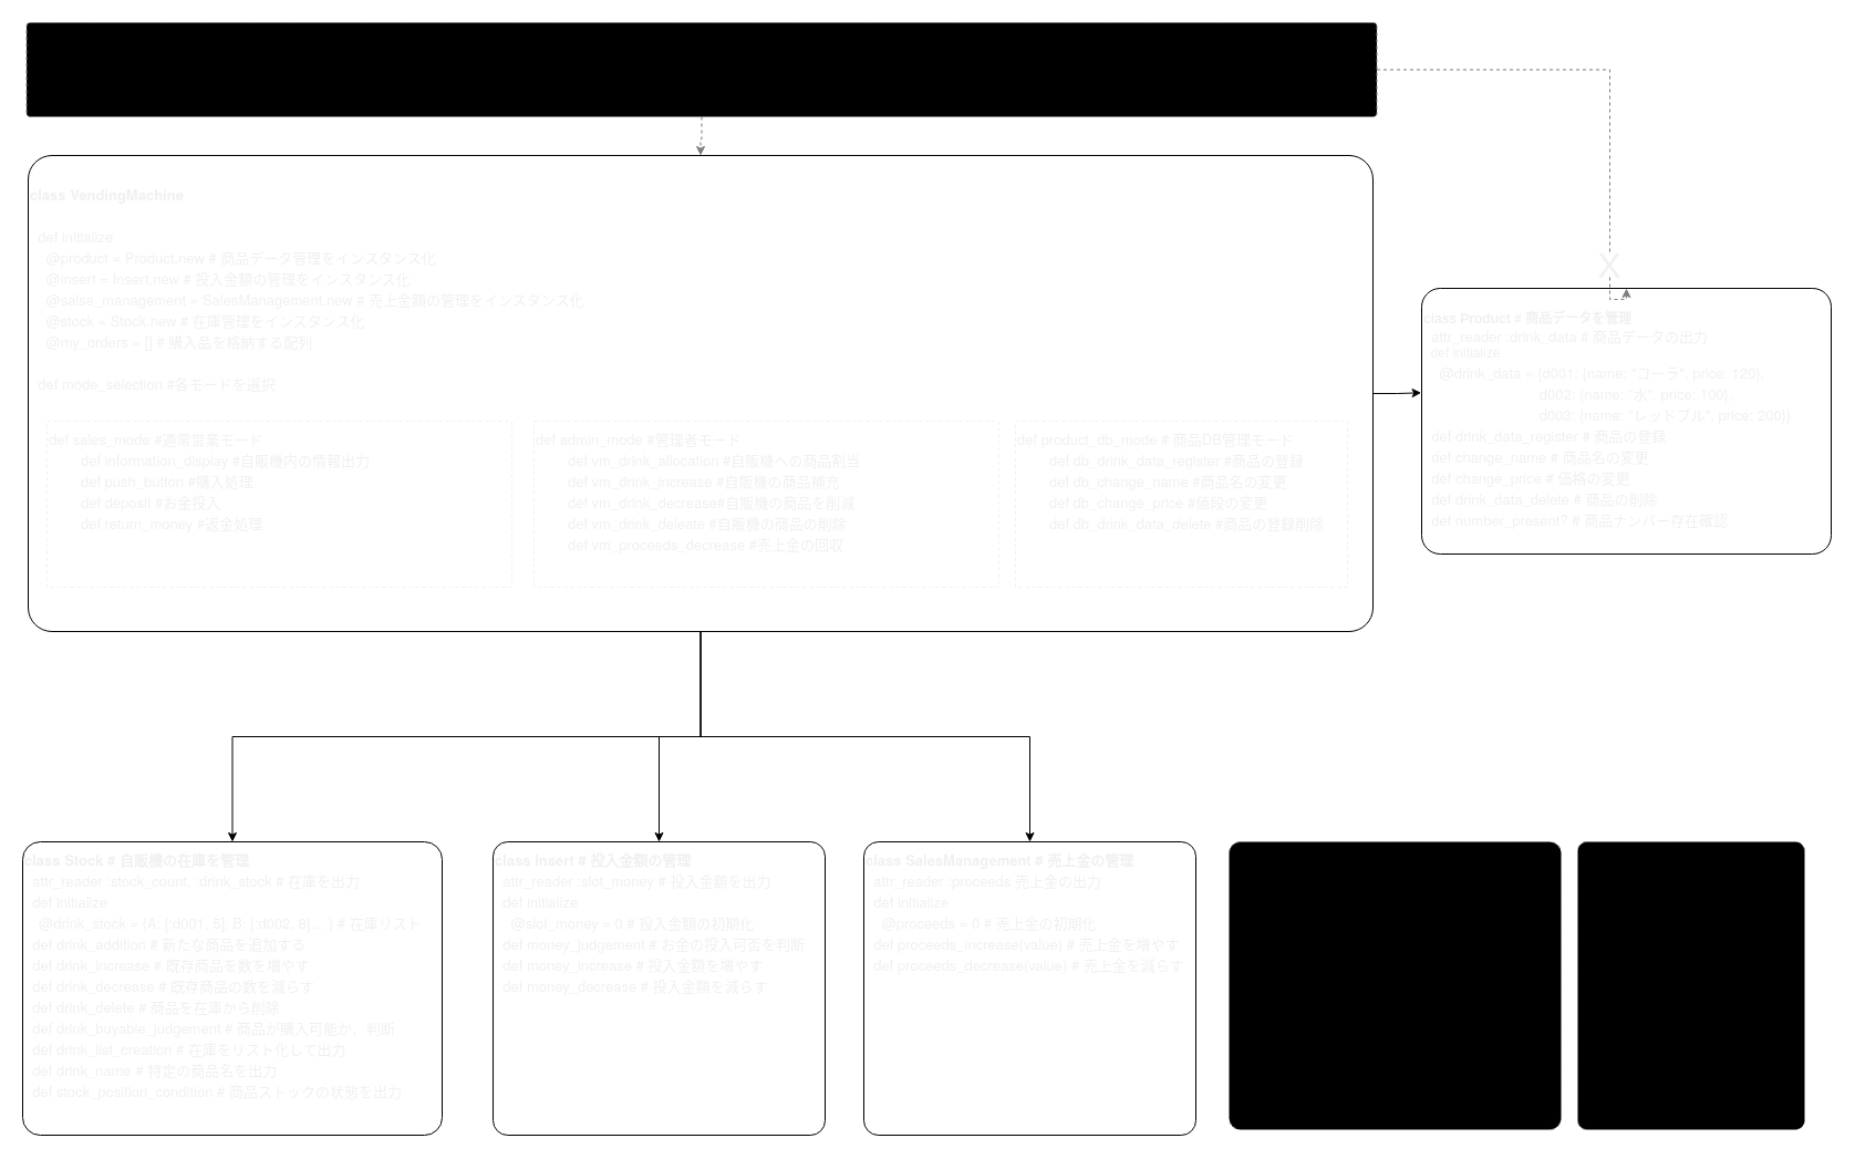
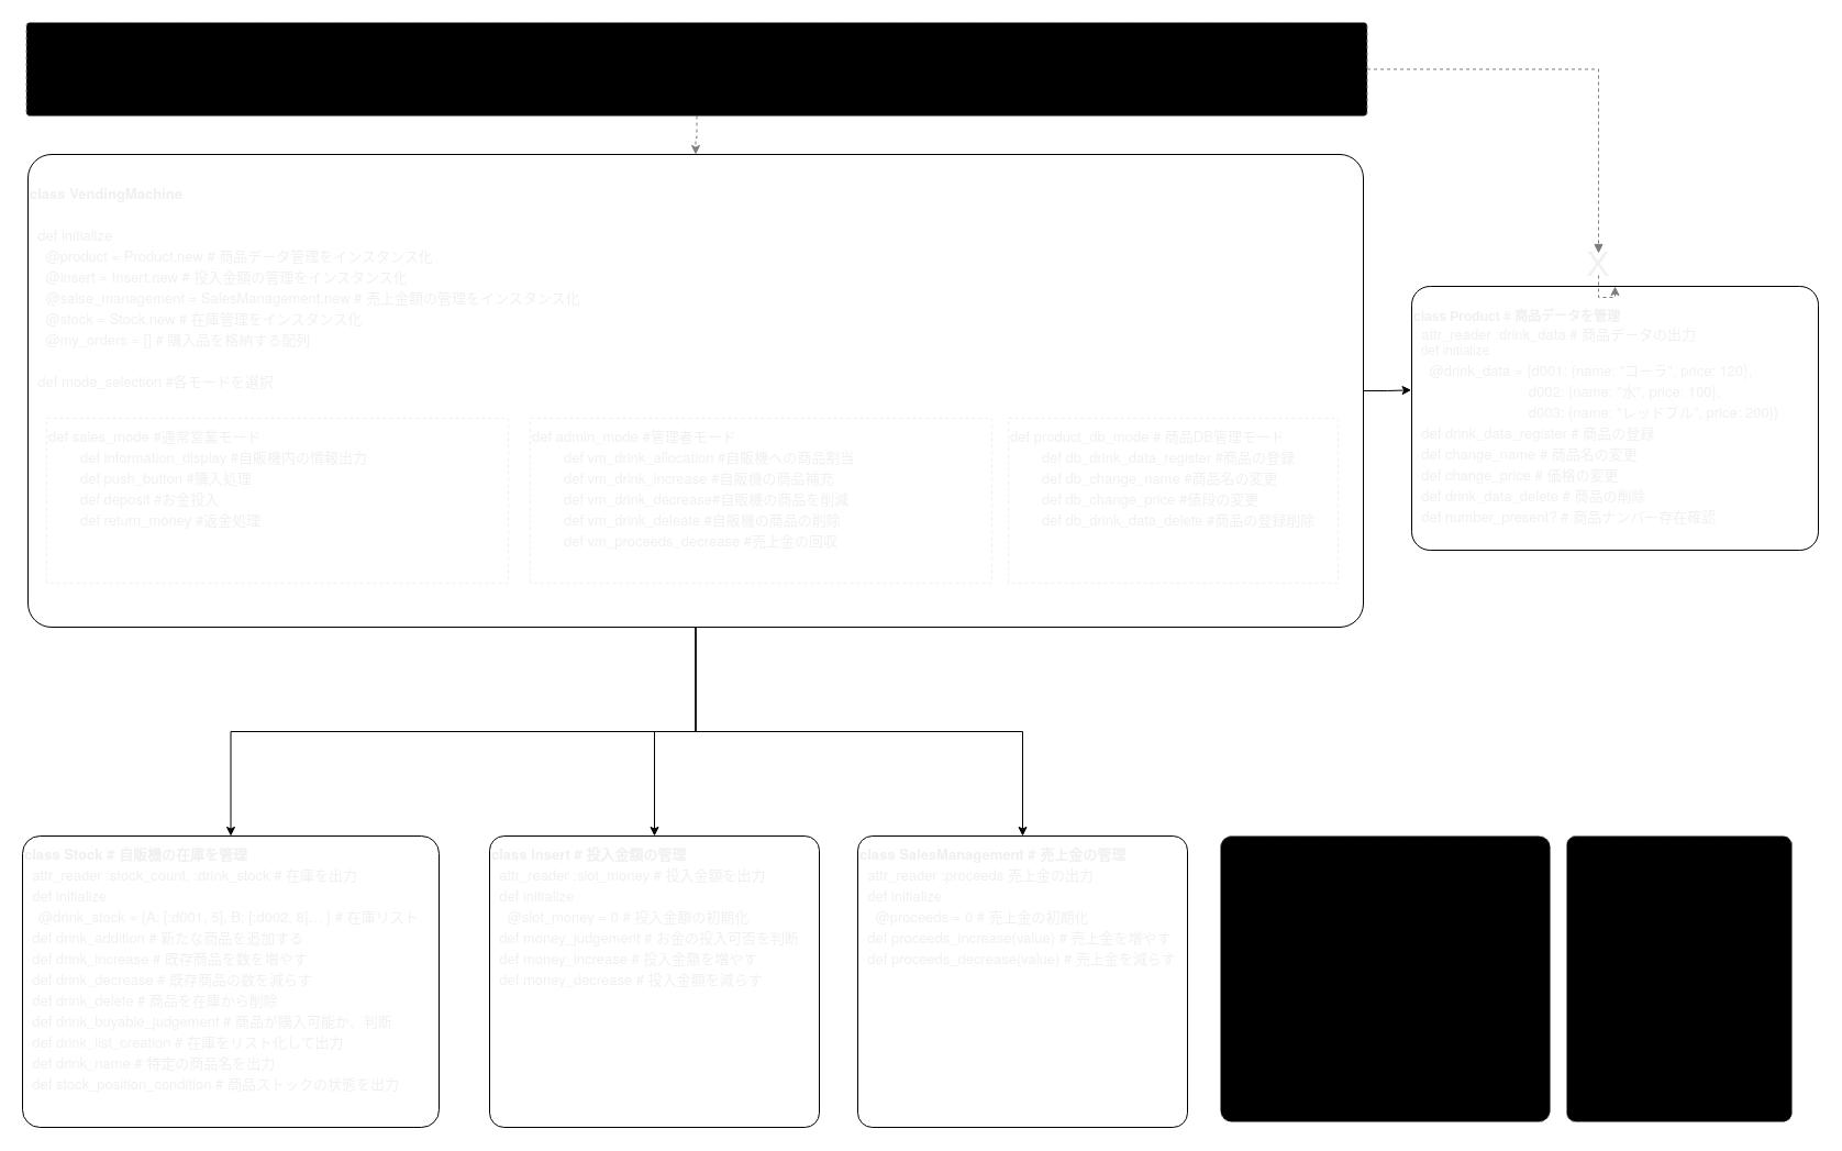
- <mxCell id="20" value="" style="edgeStyle=orthogonalEdgeStyle;orthogonalLoop=1;jettySize=auto;html=1;entryX=0.5;entryY=0;entryDx=0;entryDy=0;fontColor=#F0F0F0;dashed=1;endArrow=none;strokeColor=#7D7D7D;rounded=0;" parent="1" source="18" target="19" edge="1"><mxGeometry relative="1" as="geometry"><mxPoint x="1242.5" y="47.471" as="sourcePoint" /><mxPoint x="1469" y="260" as="targetPoint" /></mxGeometry></mxCell>
+ <mxCell id="20" value="" style="edgeStyle=orthogonalEdgeStyle;orthogonalLoop=1;jettySize=auto;html=1;entryX=0.5;entryY=0;entryDx=0;entryDy=0;fontColor=#F0F0F0;dashed=1;endArrow=block;strokeColor=#7D7D7D;rounded=0;" parent="1" source="18" target="19" edge="1"><mxGeometry relative="1" as="geometry"><mxPoint x="1242.5" y="47.471" as="sourcePoint" /><mxPoint x="1469" y="260" as="targetPoint" /></mxGeometry></mxCell>
